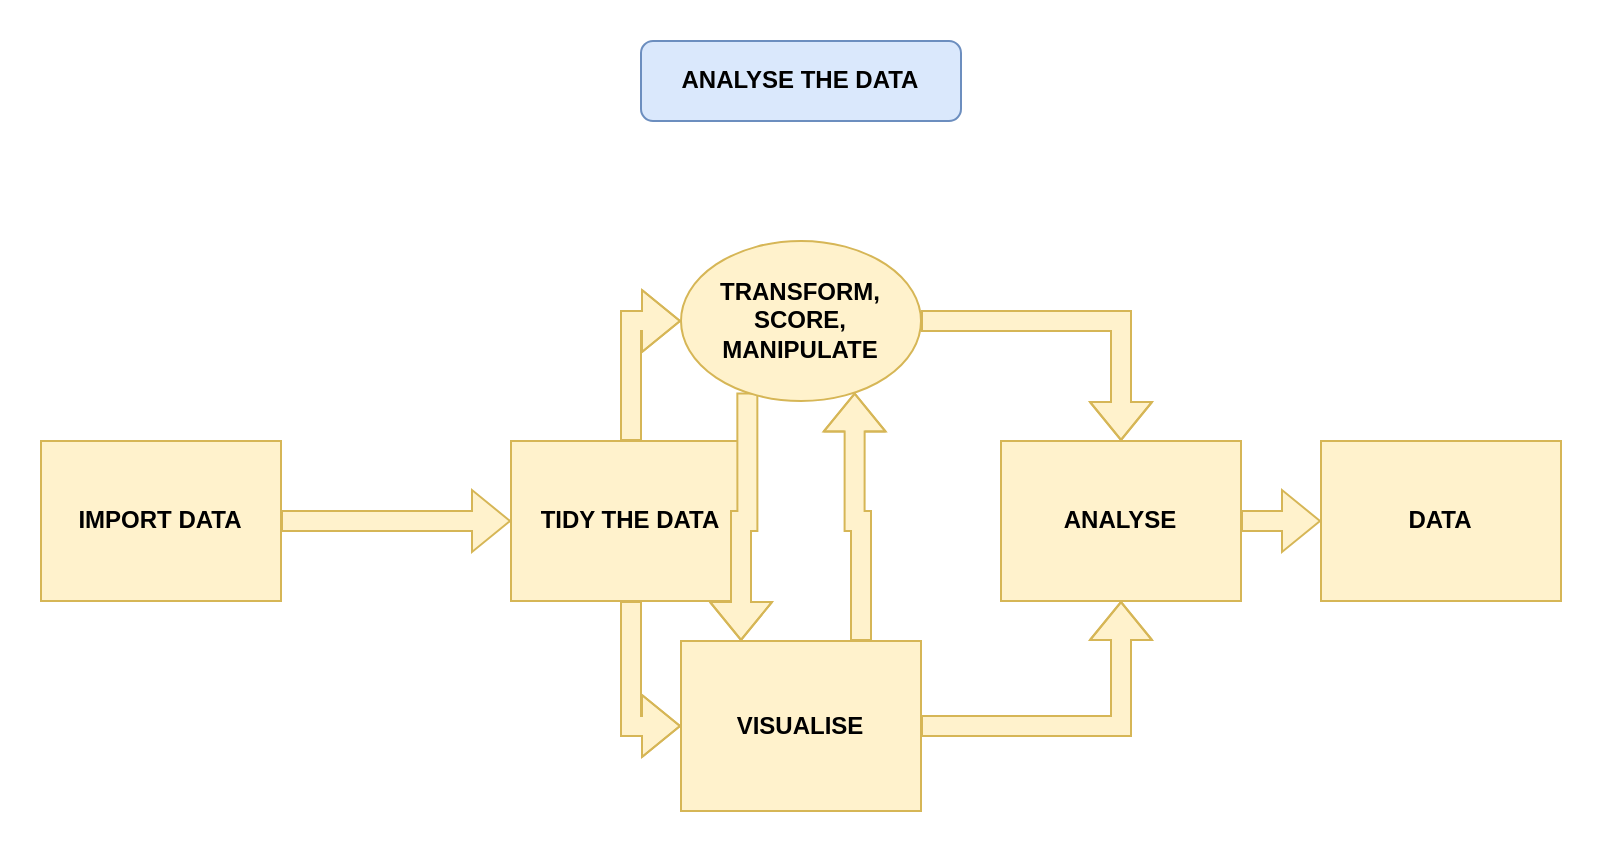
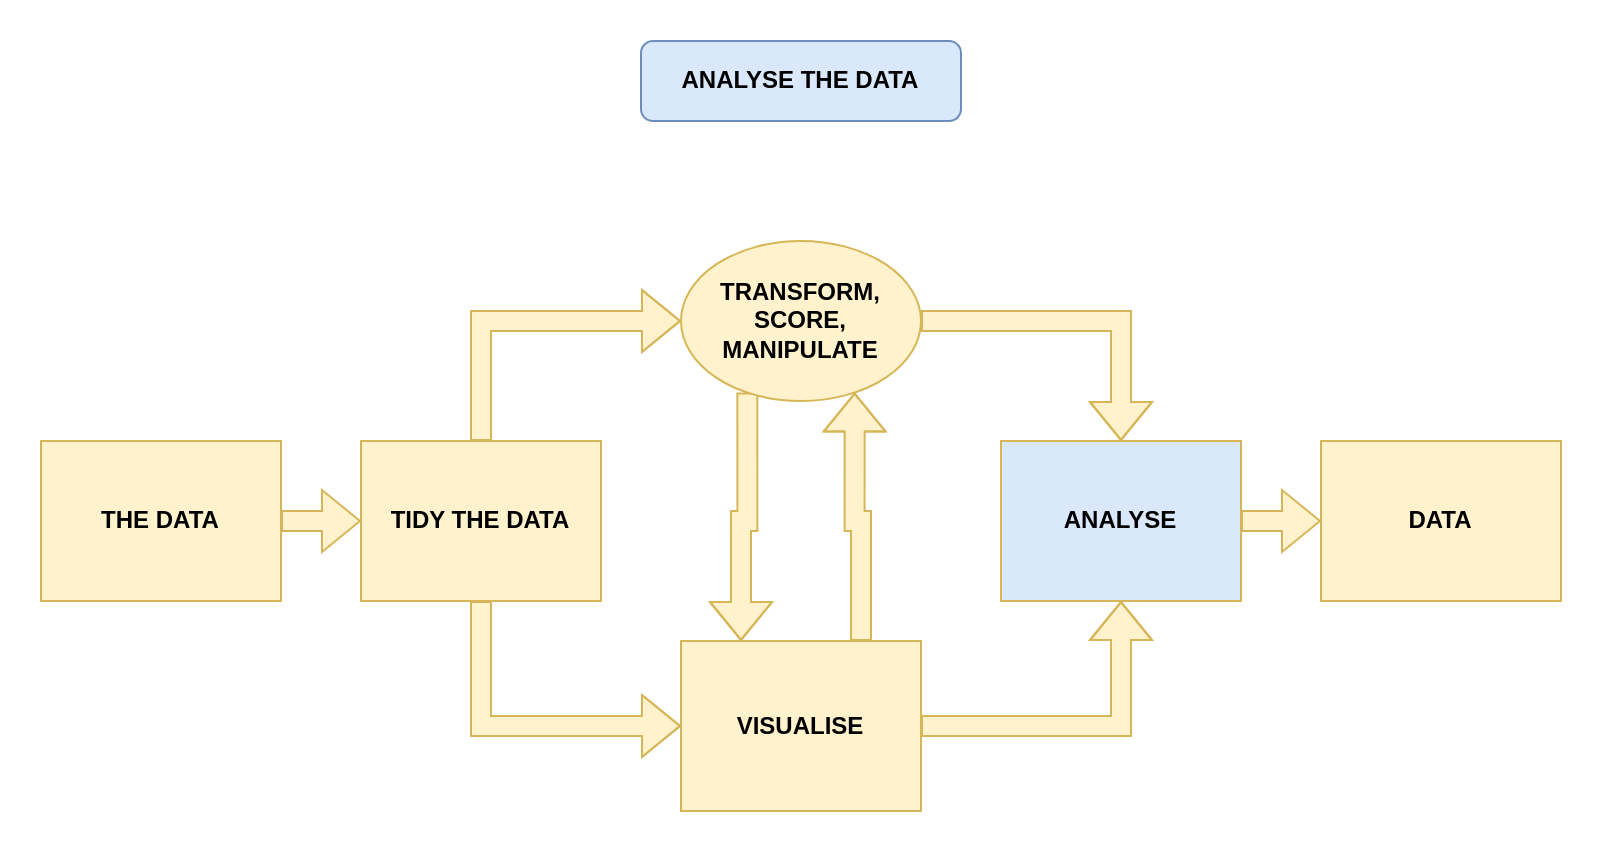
- <mxCell id="4" value="IMPORT DATA" style="rounded=0;whiteSpace=wrap;html=1;fontStyle=1;fillColor=#fff2cc;strokeColor=#d6b656;" parent="1" vertex="1"><mxGeometry x="20" y="220" width="120" height="80" as="geometry" /></mxCell>
+ <mxCell id="4" value="THE DATA" style="rounded=0;whiteSpace=wrap;html=1;fontStyle=1;fillColor=#fff2cc;strokeColor=#d6b656;" parent="1" vertex="1"><mxGeometry x="20" y="220" width="120" height="80" as="geometry" /></mxCell>
- <mxCell id="7" value="TIDY THE DATA" style="rounded=0;whiteSpace=wrap;html=1;fontStyle=1;fillColor=#fff2cc;strokeColor=#d6b656;" parent="1" vertex="1"><mxGeometry x="255" y="220" width="120" height="80" as="geometry" /></mxCell>
+ <mxCell id="7" value="TIDY THE DATA" style="rounded=0;whiteSpace=wrap;html=1;fontStyle=1;fillColor=#fff2cc;strokeColor=#d6b656;" parent="1" vertex="1"><mxGeometry x="180" y="220" width="120" height="80" as="geometry" /></mxCell>
- <mxCell id="15" value="ANALYSE" style="rounded=0;whiteSpace=wrap;html=1;fontStyle=1;fillColor=#fff2cc;strokeColor=#d6b656;" parent="1" vertex="1"><mxGeometry x="500" y="220" width="120" height="80" as="geometry" /></mxCell>
+ <mxCell id="15" value="ANALYSE" style="rounded=0;whiteSpace=wrap;html=1;fontStyle=1;fillColor=#dae8fc;strokeColor=#d6b656;" parent="1" vertex="1"><mxGeometry x="500" y="220" width="120" height="80" as="geometry" /></mxCell>
